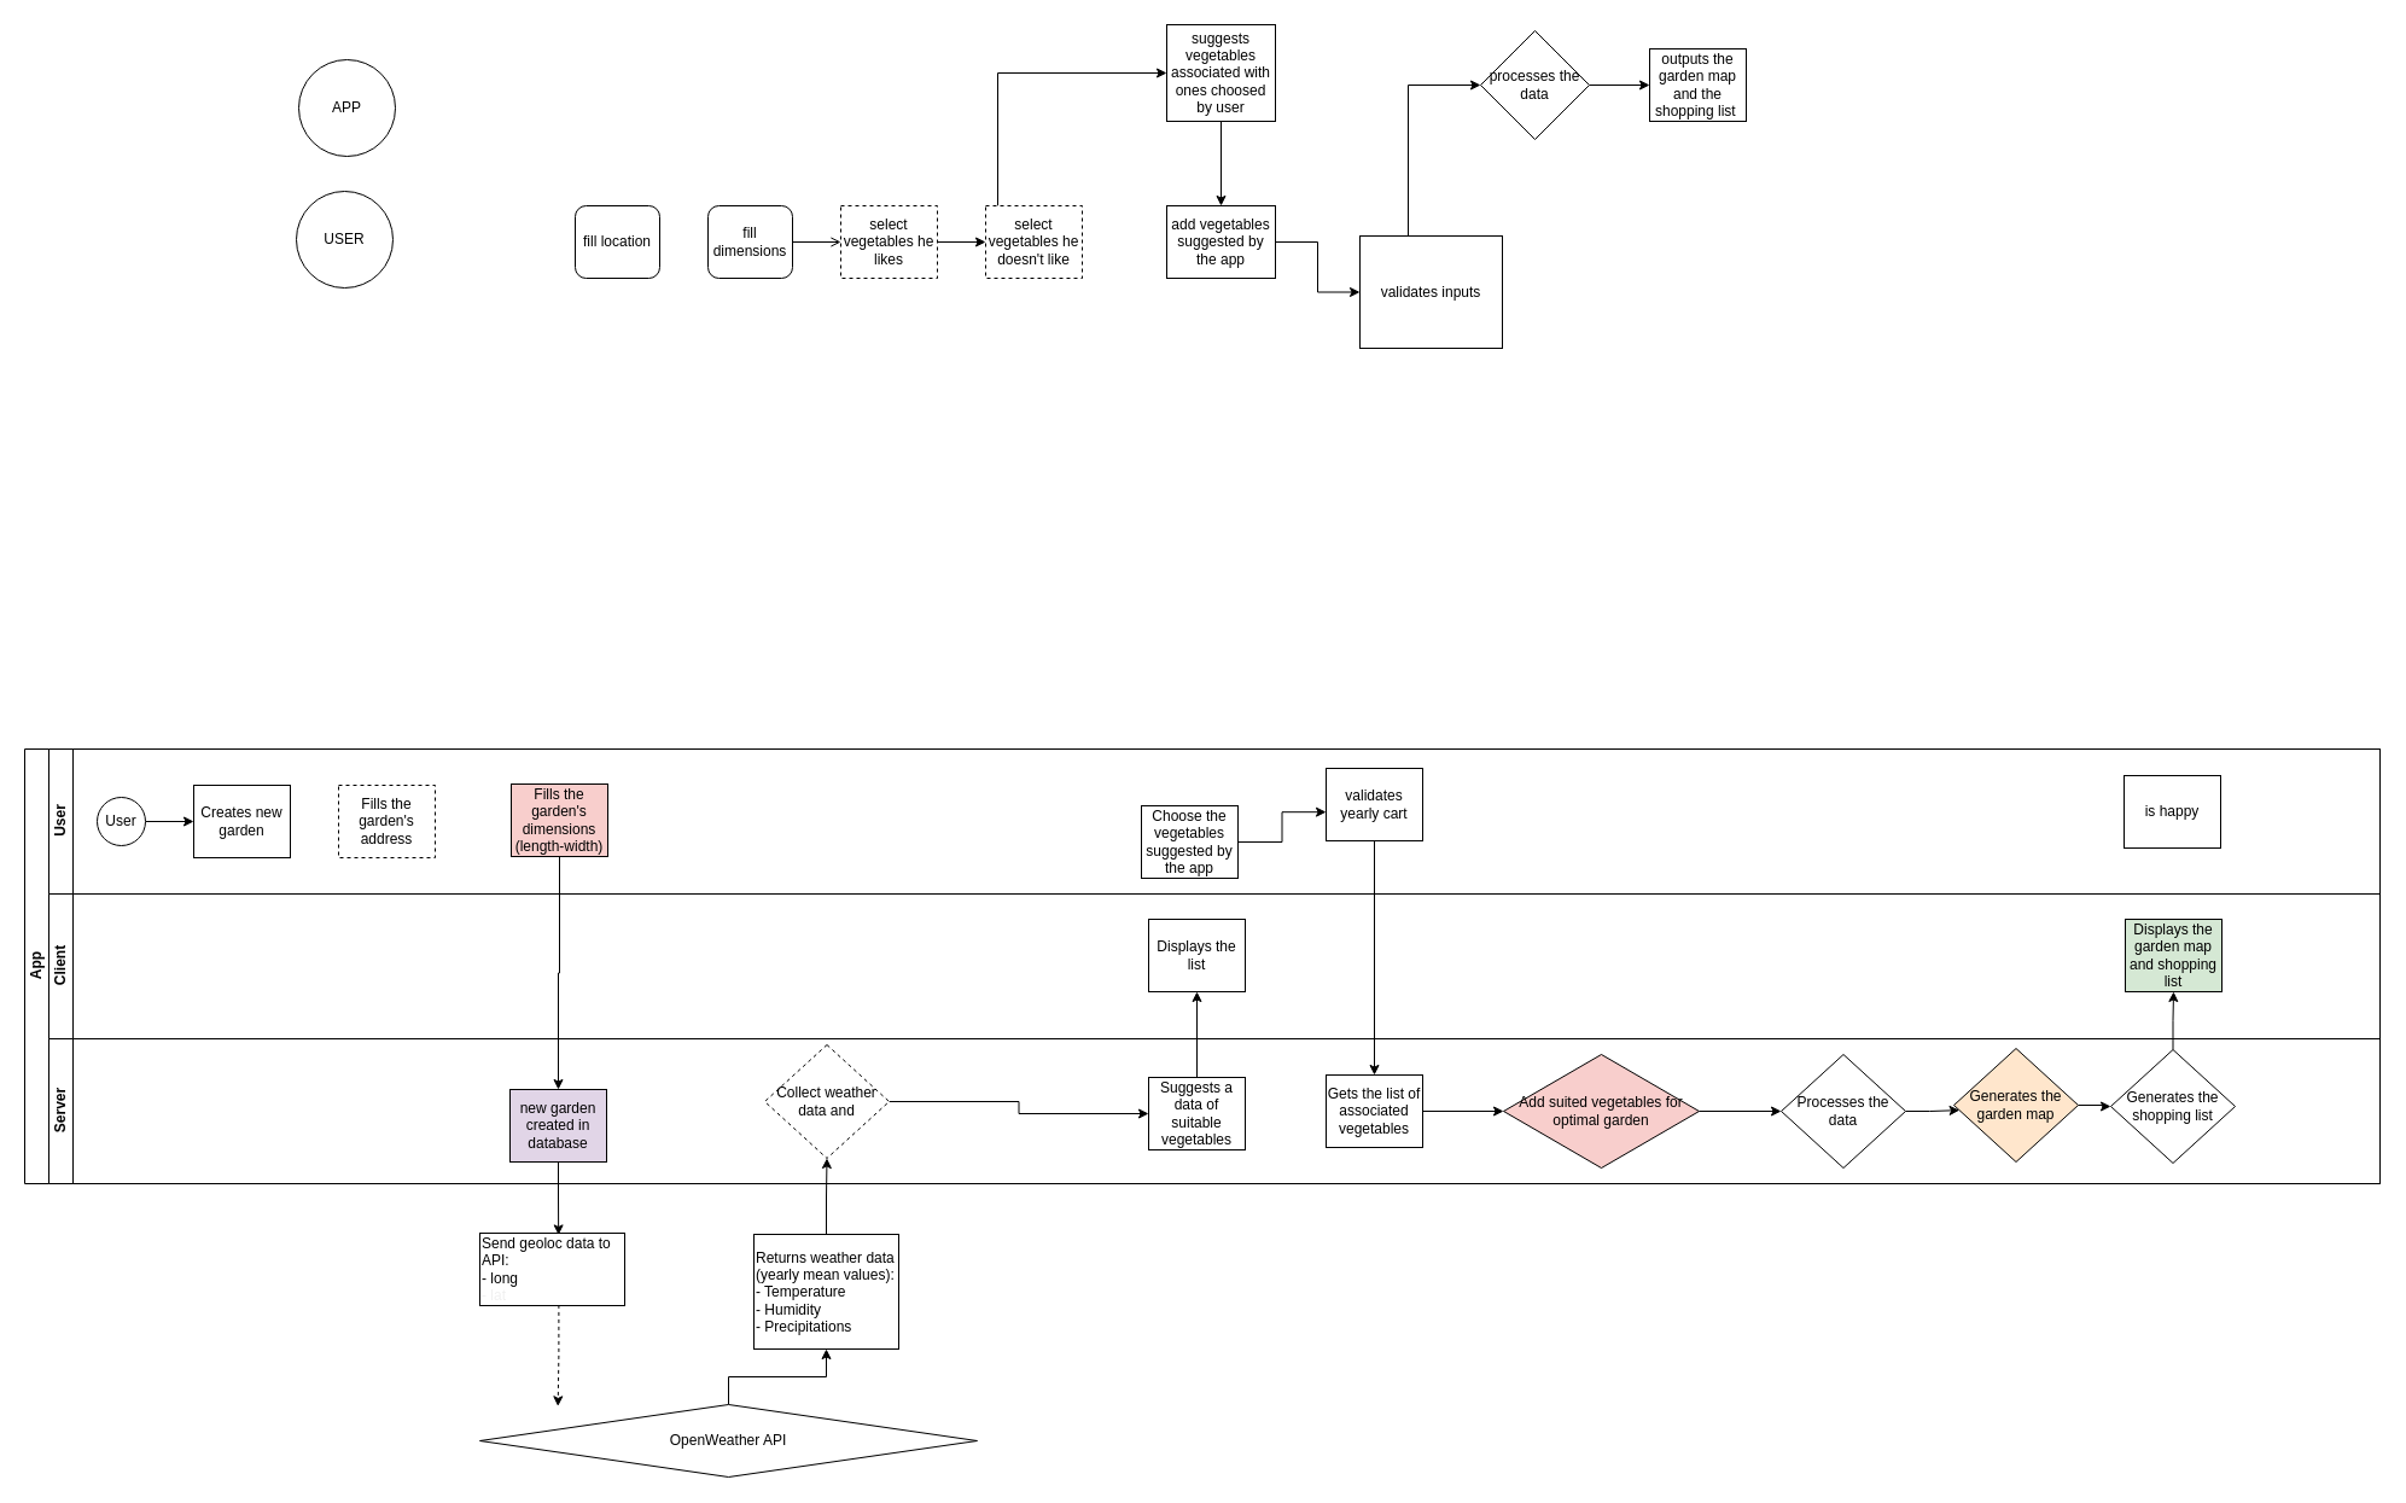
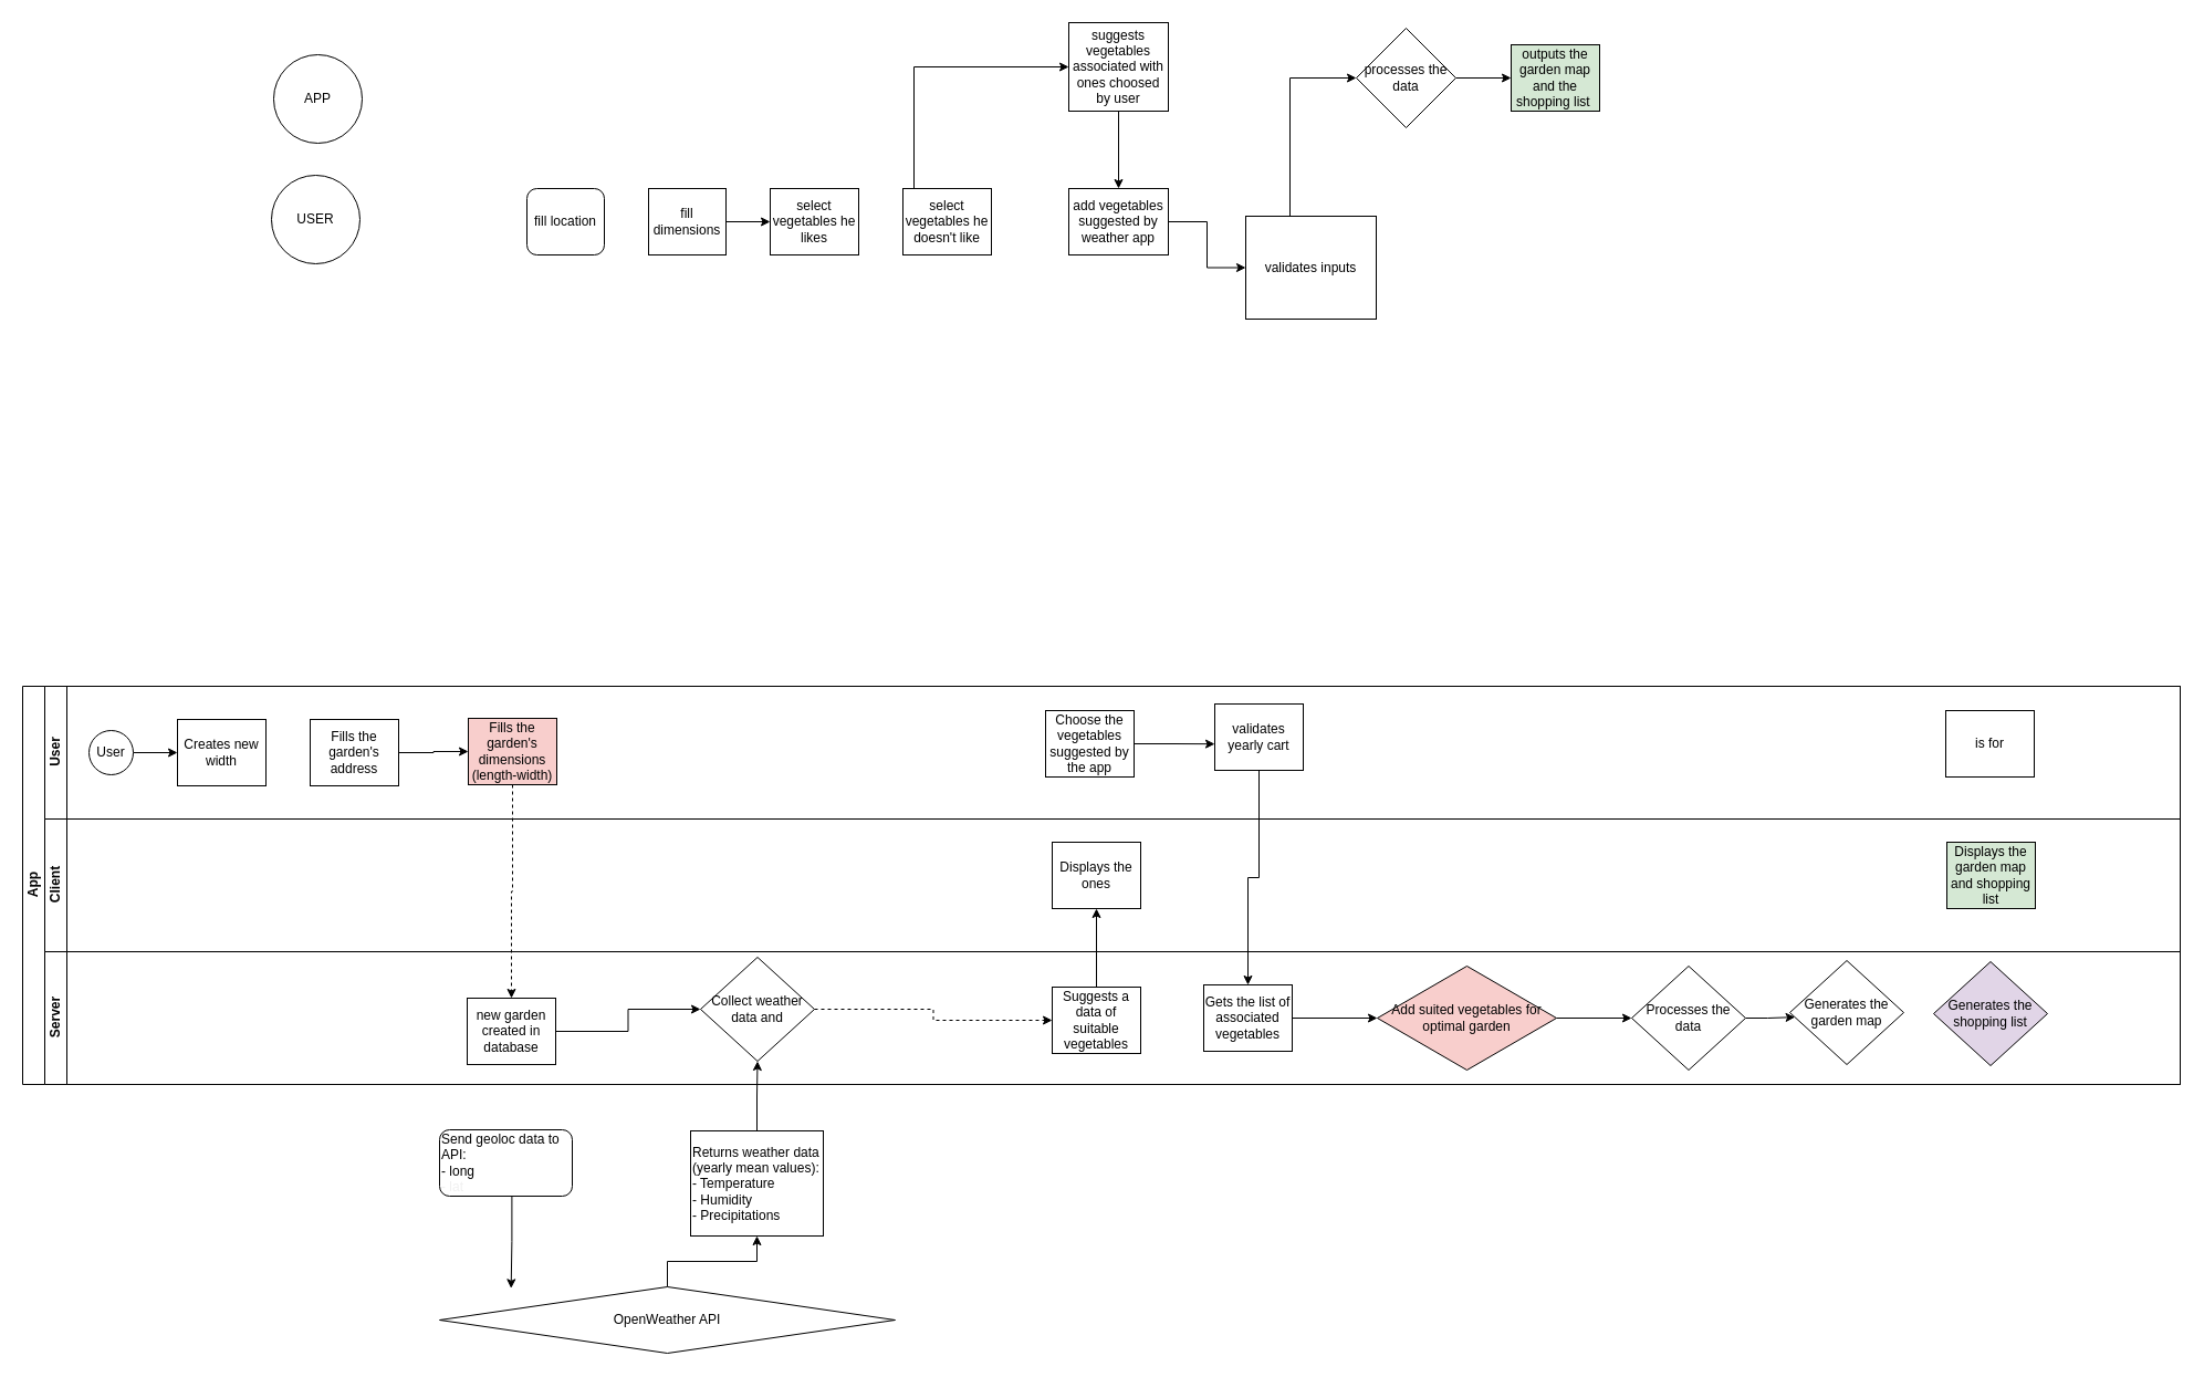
- <mxCell id="50" value="outputs the garden map and the shopping list&amp;nbsp;" style="rounded=0;whiteSpace=wrap;html=1;" parent="1" vertex="1"><mxGeometry x="1366" y="40" width="80" height="60" as="geometry" /></mxCell>
+ <mxCell id="50" value="outputs the garden map and the shopping list&amp;nbsp;" style="rounded=0;whiteSpace=wrap;html=1;fillColor=#d5e8d4;" parent="1" vertex="1"><mxGeometry x="1366" y="40" width="80" height="60" as="geometry" /></mxCell>
- <mxCell id="37" value="fill dimensions" style="whiteSpace=wrap;html=1;rounded=1;" parent="1" vertex="1"><mxGeometry x="586" y="170" width="70" height="60" as="geometry" /></mxCell>
+ <mxCell id="37" value="fill dimensions" style="rounded=0;whiteSpace=wrap;html=1;" parent="1" vertex="1"><mxGeometry x="586" y="170" width="70" height="60" as="geometry" /></mxCell>
- <mxCell id="36" value="" style="edgeStyle=orthogonalEdgeStyle;rounded=0;orthogonalLoop=1;jettySize=auto;html=1;endArrow=open;" parent="1" source="37" target="39" edge="1"><mxGeometry relative="1" as="geometry" /></mxCell>
+ <mxCell id="36" value="" style="edgeStyle=orthogonalEdgeStyle;rounded=0;orthogonalLoop=1;jettySize=auto;html=1;" parent="1" source="37" target="39" edge="1"><mxGeometry relative="1" as="geometry" /></mxCell>
- <mxCell id="39" value="select vegetables he likes" style="rounded=0;whiteSpace=wrap;html=1;dashed=1;" parent="1" vertex="1"><mxGeometry x="696" y="170" width="80" height="60" as="geometry" /></mxCell>
+ <mxCell id="39" value="select vegetables he likes" style="rounded=0;whiteSpace=wrap;html=1;" parent="1" vertex="1"><mxGeometry x="696" y="170" width="80" height="60" as="geometry" /></mxCell>
- <mxCell id="38" value="" style="edgeStyle=orthogonalEdgeStyle;rounded=0;orthogonalLoop=1;jettySize=auto;html=1;" parent="1" source="39" target="41" edge="1"><mxGeometry relative="1" as="geometry" /></mxCell>
- <mxCell id="41" value="select vegetables he doesn't like" style="rounded=0;whiteSpace=wrap;html=1;dashed=1;" parent="1" vertex="1"><mxGeometry x="816" y="170" width="80" height="60" as="geometry" /></mxCell>
+ <mxCell id="41" value="select vegetables he doesn't like" style="rounded=0;whiteSpace=wrap;html=1;" parent="1" vertex="1"><mxGeometry x="816" y="170" width="80" height="60" as="geometry" /></mxCell>
- <mxCell id="43" value="add vegetables suggested by the app" style="rounded=0;whiteSpace=wrap;html=1;" parent="1" vertex="1"><mxGeometry x="966" y="170" width="90" height="60" as="geometry" /></mxCell>
+ <mxCell id="43" value="add vegetables suggested by weather app" style="rounded=0;whiteSpace=wrap;html=1;" parent="1" vertex="1"><mxGeometry x="966" y="170" width="90" height="60" as="geometry" /></mxCell>
- <mxCell id="13" value="is happy" style="rounded=0;whiteSpace=wrap;html=1;fontFamily=Helvetica;fontSize=12;fontColor=#000000;align=center;" parent="4" vertex="1"><mxGeometry x="1719" y="22" width="80" height="60" as="geometry" /></mxCell>
+ <mxCell id="13" value="is for" style="rounded=0;whiteSpace=wrap;html=1;fontFamily=Helvetica;fontSize=12;fontColor=#000000;align=center;" parent="4" vertex="1"><mxGeometry x="1719" y="22" width="80" height="60" as="geometry" /></mxCell>
- <mxCell id="7" value="Creates new garden" style="rounded=0;whiteSpace=wrap;html=1;fontFamily=Helvetica;fontSize=12;fontColor=#000000;align=center;" parent="4" vertex="1"><mxGeometry x="120" y="30" width="80" height="60" as="geometry" /></mxCell>
+ <mxCell id="7" value="Creates new width" style="rounded=0;whiteSpace=wrap;html=1;fontFamily=Helvetica;fontSize=12;fontColor=#000000;align=center;" parent="4" vertex="1"><mxGeometry x="120" y="30" width="80" height="60" as="geometry" /></mxCell>
- <mxCell id="9" value="Fills the garden's address" style="rounded=0;whiteSpace=wrap;html=1;fontFamily=Helvetica;fontSize=12;fontColor=#000000;align=center;dashed=1;" parent="4" vertex="1"><mxGeometry x="240" y="30" width="80" height="60" as="geometry" /></mxCell>
+ <mxCell id="9" value="Fills the garden's address" style="rounded=0;whiteSpace=wrap;html=1;fontFamily=Helvetica;fontSize=12;fontColor=#000000;align=center;" parent="4" vertex="1"><mxGeometry x="240" y="30" width="80" height="60" as="geometry" /></mxCell>
+ <mxCell id="8" style="edgeStyle=orthogonalEdgeStyle;rounded=0;orthogonalLoop=1;jettySize=auto;html=1;" parent="4" source="9" target="10" edge="1"><mxGeometry relative="1" as="geometry" /></mxCell>
- <mxCell id="12" value="Choose the vegetables suggested by the app" style="rounded=0;whiteSpace=wrap;html=1;fontFamily=Helvetica;fontSize=12;fontColor=#000000;align=center;" parent="4" vertex="1"><mxGeometry x="905" y="47" width="80" height="60" as="geometry" /></mxCell>
+ <mxCell id="12" value="Choose the vegetables suggested by the app" style="rounded=0;whiteSpace=wrap;html=1;fontFamily=Helvetica;fontSize=12;fontColor=#000000;align=center;" parent="4" vertex="1"><mxGeometry x="905" y="22" width="80" height="60" as="geometry" /></mxCell>
- <mxCell id="16" value="Displays the list" style="rounded=0;whiteSpace=wrap;html=1;fontFamily=Helvetica;fontSize=12;fontColor=#000000;align=center;" parent="15" vertex="1"><mxGeometry x="911" y="21" width="80" height="60" as="geometry" /></mxCell>
+ <mxCell id="16" value="Displays the ones" style="rounded=0;whiteSpace=wrap;html=1;fontFamily=Helvetica;fontSize=12;fontColor=#000000;align=center;" parent="15" vertex="1"><mxGeometry x="911" y="21" width="80" height="60" as="geometry" /></mxCell>
- <mxCell id="19" style="edgeStyle=orthogonalEdgeStyle;rounded=0;orthogonalLoop=1;jettySize=auto;html=1;entryX=0.5;entryY=0;entryDx=0;entryDy=0;" parent="2" source="10" target="21" edge="1"><mxGeometry relative="1" as="geometry" /></mxCell>
+ <mxCell id="19" style="edgeStyle=orthogonalEdgeStyle;rounded=0;orthogonalLoop=1;jettySize=auto;html=1;entryX=0.5;entryY=0;entryDx=0;entryDy=0;dashed=1;" parent="2" source="10" target="21" edge="1"><mxGeometry relative="1" as="geometry" /></mxCell>
- <mxCell id="3" style="edgeStyle=orthogonalEdgeStyle;rounded=0;orthogonalLoop=1;jettySize=auto;html=1;entryX=0.5;entryY=1;entryDx=0;entryDy=0;" parent="2" source="29" target="17" edge="1"><mxGeometry relative="1" as="geometry" /></mxCell>
- <mxCell id="23" value="Collect weather data and" style="rhombus;whiteSpace=wrap;html=1;dashed=1;" parent="20" vertex="1"><mxGeometry x="593" y="5" width="103" height="94" as="geometry" /></mxCell>
+ <mxCell id="23" value="Collect weather data and" style="rhombus;whiteSpace=wrap;html=1;" parent="20" vertex="1"><mxGeometry x="593" y="5" width="103" height="94" as="geometry" /></mxCell>
- <mxCell id="22" style="edgeStyle=orthogonalEdgeStyle;rounded=0;orthogonalLoop=1;jettySize=auto;html=1;entryX=0;entryY=0.5;entryDx=0;entryDy=0;" parent="20" source="23" target="24" edge="1"><mxGeometry relative="1" as="geometry" /></mxCell>
+ <mxCell id="22" style="edgeStyle=orthogonalEdgeStyle;rounded=0;orthogonalLoop=1;jettySize=auto;html=1;entryX=0;entryY=0.5;entryDx=0;entryDy=0;dashed=1;" parent="20" source="23" target="24" edge="1"><mxGeometry relative="1" as="geometry" /></mxCell>
- <mxCell id="28" value="Generates the garden map" style="rhombus;whiteSpace=wrap;html=1;fillColor=#ffe6cc;" parent="20" vertex="1"><mxGeometry x="1578" y="8" width="103" height="94" as="geometry" /></mxCell>
+ <mxCell id="28" value="Generates the garden map" style="rhombus;whiteSpace=wrap;html=1;" parent="20" vertex="1"><mxGeometry x="1578" y="8" width="103" height="94" as="geometry" /></mxCell>
- <mxCell id="27" style="edgeStyle=orthogonalEdgeStyle;rounded=0;orthogonalLoop=1;jettySize=auto;html=1;entryX=0;entryY=0.5;entryDx=0;entryDy=0;" parent="20" source="28" target="29" edge="1"><mxGeometry relative="1" as="geometry" /></mxCell>
- <mxCell id="29" value="Generates the shopping list" style="rhombus;whiteSpace=wrap;html=1;" parent="20" vertex="1"><mxGeometry x="1708" y="9" width="103" height="94" as="geometry" /></mxCell>
+ <mxCell id="29" value="Generates the shopping list" style="rhombus;whiteSpace=wrap;html=1;fillColor=#e1d5e7;" parent="20" vertex="1"><mxGeometry x="1708" y="9" width="103" height="94" as="geometry" /></mxCell>
- <mxCell id="31" value="Gets the list of associated vegetables" style="rounded=0;whiteSpace=wrap;html=1;fontFamily=Helvetica;fontSize=12;fontColor=#000000;align=center;" vertex="1" parent="20"><mxGeometry x="1058" y="30" width="80" height="60" as="geometry" /></mxCell>
+ <mxCell id="31" value="Gets the list of associated vegetables" style="rounded=0;whiteSpace=wrap;html=1;fontFamily=Helvetica;fontSize=12;fontColor=#000000;align=center;" vertex="1" parent="20"><mxGeometry x="1048" y="30" width="80" height="60" as="geometry" /></mxCell>
- <mxCell id="21" value="new garden created in database" style="rounded=0;whiteSpace=wrap;html=1;fontFamily=Helvetica;fontSize=12;fontColor=#000000;align=center;fillColor=#e1d5e7;" parent="20" vertex="1"><mxGeometry x="382" y="42" width="80" height="60" as="geometry" /></mxCell>
+ <mxCell id="21" value="new garden created in database" style="rounded=0;whiteSpace=wrap;html=1;fontFamily=Helvetica;fontSize=12;fontColor=#000000;align=center;" parent="20" vertex="1"><mxGeometry x="382" y="42" width="80" height="60" as="geometry" /></mxCell>
- <mxCell id="57" style="edgeStyle=orthogonalEdgeStyle;rounded=0;orthogonalLoop=1;jettySize=auto;html=1;entryX=0.543;entryY=0.024;entryDx=0;entryDy=0;entryPerimeter=0;" parent="1" source="21" target="56" edge="1"><mxGeometry relative="1" as="geometry" /></mxCell>
+ <mxCell id="57" style="edgeStyle=orthogonalEdgeStyle;rounded=0;orthogonalLoop=1;jettySize=auto;html=1;" parent="1" source="21" target="23" edge="1"><mxGeometry relative="1" as="geometry" /></mxCell>
- <mxCell id="56" value="Send geoloc data to API:&lt;br&gt;- long&lt;br&gt;&lt;div style=&quot;&quot;&gt;&lt;span data-darkreader-inline-color=&quot;&quot; data-darkreader-inline-bgcolor=&quot;&quot; style=&quot;background-color: initial; color: rgb(240, 240, 240); --darkreader-inline-bgcolor: initial; --darkreader-inline-color: #dfdcd7;&quot;&gt;- lat&lt;/span&gt;&lt;/div&gt;" style="rounded=0;whiteSpace=wrap;html=1;align=left;" parent="1" vertex="1"><mxGeometry x="397" y="1021" width="120" height="60" as="geometry" /></mxCell>
+ <mxCell id="56" value="Send geoloc data to API:&lt;br&gt;- long&lt;br&gt;&lt;div style=&quot;&quot;&gt;&lt;span data-darkreader-inline-color=&quot;&quot; data-darkreader-inline-bgcolor=&quot;&quot; style=&quot;background-color: initial; color: rgb(240, 240, 240); --darkreader-inline-bgcolor: initial; --darkreader-inline-color: #dfdcd7;&quot;&gt;- lat&lt;/span&gt;&lt;/div&gt;" style="whiteSpace=wrap;html=1;align=left;rounded=1;" parent="1" vertex="1"><mxGeometry x="397" y="1021" width="120" height="60" as="geometry" /></mxCell>
- <mxCell id="53" style="edgeStyle=orthogonalEdgeStyle;rounded=0;orthogonalLoop=1;jettySize=auto;html=1;entryX=0.157;entryY=0.022;entryDx=0;entryDy=0;entryPerimeter=0;exitX=0.545;exitY=0.99;exitDx=0;exitDy=0;exitPerimeter=0;dashed=1;" parent="1" source="56" target="55" edge="1"><mxGeometry relative="1" as="geometry"><mxPoint x="462.5" y="1120.667" as="targetPoint" /><mxPoint x="462.5" y="1088" as="sourcePoint" /></mxGeometry></mxCell>
+ <mxCell id="53" style="edgeStyle=orthogonalEdgeStyle;rounded=0;orthogonalLoop=1;jettySize=auto;html=1;entryX=0.157;entryY=0.022;entryDx=0;entryDy=0;entryPerimeter=0;exitX=0.545;exitY=0.99;exitDx=0;exitDy=0;exitPerimeter=0;" parent="1" source="56" target="55" edge="1"><mxGeometry relative="1" as="geometry"><mxPoint x="462.5" y="1120.667" as="targetPoint" /><mxPoint x="462.5" y="1088" as="sourcePoint" /></mxGeometry></mxCell>
